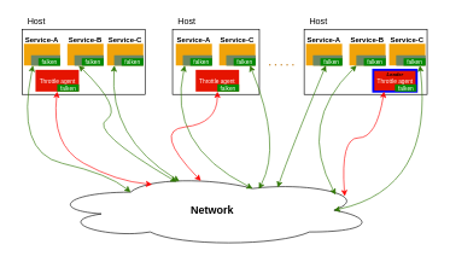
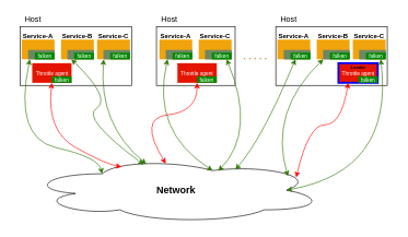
- <mxCell id="3" value="&lt;b&gt;&lt;font style=&quot;font-size: 15px&quot;&gt;Network&lt;/font&gt;&lt;/b&gt;" style="ellipse;shape=cloud;whiteSpace=wrap;html=1;" parent="1" vertex="1"><mxGeometry x="67.5" y="240" width="450" height="100" as="geometry" /></mxCell>
+ <mxCell id="3" value="&lt;b&gt;&lt;font style=&quot;font-size: 15px&quot;&gt;Network&lt;/font&gt;&lt;/b&gt;" style="ellipse;shape=cloud;whiteSpace=wrap;html=1;" parent="1" vertex="1"><mxGeometry x="42.5" y="240" width="450" height="100" as="geometry" /></mxCell>
